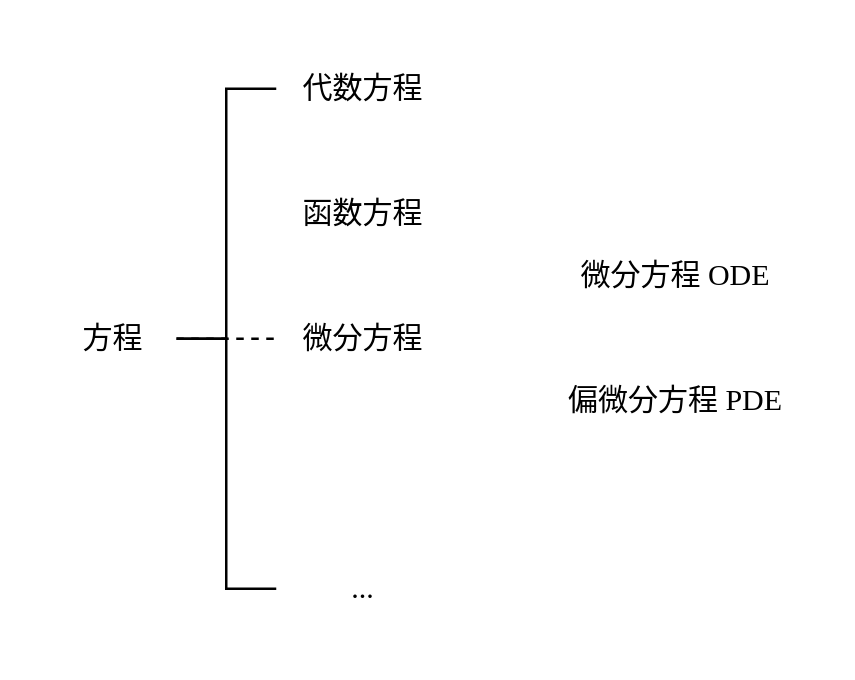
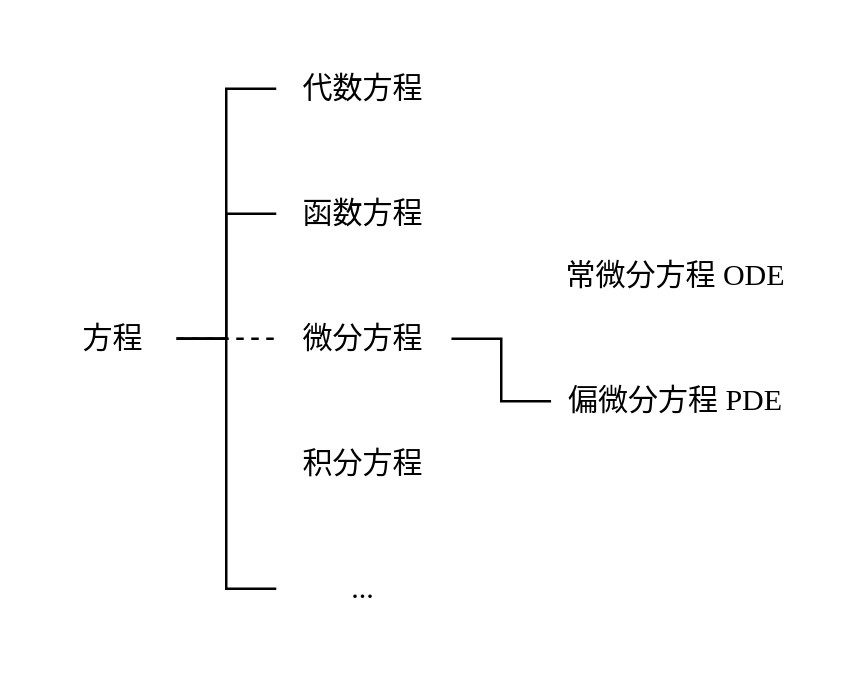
+ <mxCell id="11" style="edgeStyle=orthogonalEdgeStyle;rounded=0;orthogonalLoop=1;jettySize=auto;html=1;exitX=1;exitY=0.5;exitDx=0;exitDy=0;entryX=0;entryY=0.5;entryDx=0;entryDy=0;endArrow=none;endFill=0;fontFamily=黑体;" parent="1" source="14" target="4" edge="1"><mxGeometry relative="1" as="geometry" /></mxCell>
- <mxCell id="9" value="微分方程 &lt;font face=&quot;Times New Roman&quot;&gt;ODE&lt;/font&gt;" style="rounded=0;whiteSpace=wrap;html=1;fontFamily=黑体;labelBorderColor=none;strokeColor=none;" parent="1" vertex="1"><mxGeometry x="220" y="95" width="100" height="30" as="geometry" /></mxCell>
+ <mxCell id="9" value="常微分方程 &lt;font face=&quot;Times New Roman&quot;&gt;ODE&lt;/font&gt;" style="rounded=0;whiteSpace=wrap;html=1;fontFamily=黑体;labelBorderColor=none;strokeColor=none;" parent="1" vertex="1"><mxGeometry x="220" y="95" width="100" height="30" as="geometry" /></mxCell>
+ <mxCell id="2" style="edgeStyle=orthogonalEdgeStyle;rounded=0;orthogonalLoop=1;jettySize=auto;html=1;exitX=1;exitY=0.5;exitDx=0;exitDy=0;entryX=0;entryY=0.5;entryDx=0;entryDy=0;endArrow=none;endFill=0;fontFamily=黑体;" parent="1" source="3" target="8" edge="1"><mxGeometry relative="1" as="geometry" /></mxCell>
+ <mxCell id="7" value="积分方程" style="rounded=0;whiteSpace=wrap;html=1;fontFamily=黑体;labelBorderColor=none;strokeColor=none;" parent="1" vertex="1"><mxGeometry x="110" y="170" width="70" height="30" as="geometry" /></mxCell>
